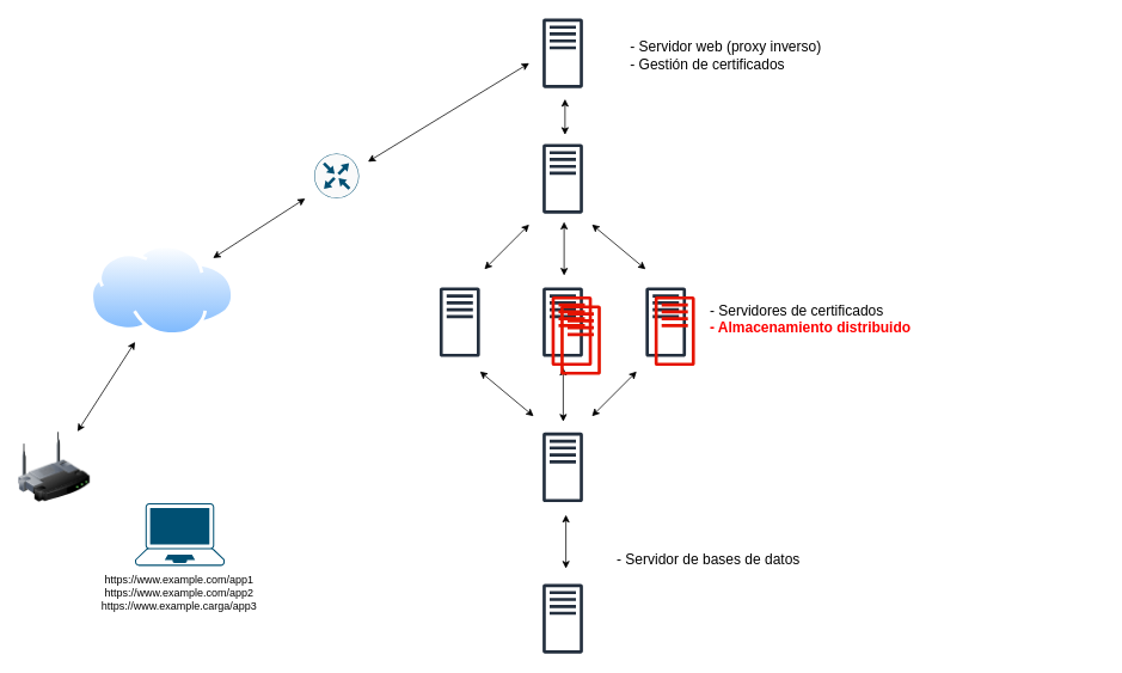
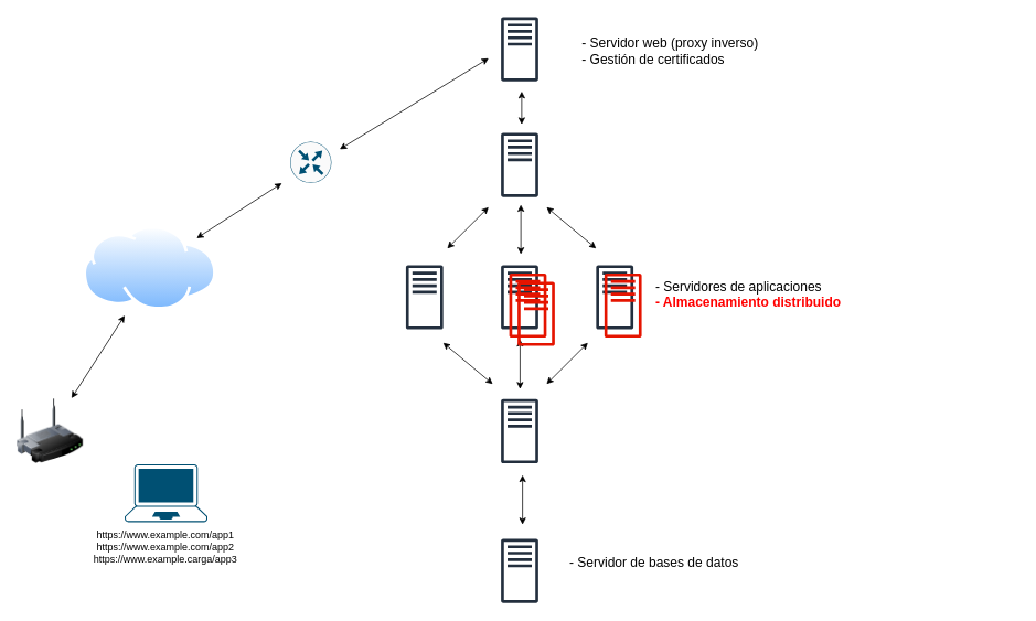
- <mxCell id="21" value="&lt;div style=&quot;font-size: 16px&quot;&gt;&lt;font style=&quot;font-size: 16px&quot;&gt;- Servidores de certificados&lt;/font&gt;&lt;/div&gt;&lt;div style=&quot;font-size: 16px&quot;&gt;&lt;font style=&quot;font-size: 16px&quot;&gt;&lt;b&gt;&lt;font color=&quot;#FF0000&quot;&gt;- Almacenamiento distribuido&lt;/font&gt;&lt;/b&gt;&lt;br&gt;&lt;/font&gt;&lt;/div&gt;" style="text;whiteSpace=wrap;html=1;" parent="1" vertex="1"><mxGeometry x="790" y="330" width="440" height="30" as="geometry" /></mxCell>
+ <mxCell id="21" value="&lt;div style=&quot;font-size: 16px&quot;&gt;&lt;font style=&quot;font-size: 16px&quot;&gt;- Servidores de aplicaciones&lt;/font&gt;&lt;/div&gt;&lt;div style=&quot;font-size: 16px&quot;&gt;&lt;font style=&quot;font-size: 16px&quot;&gt;&lt;b&gt;&lt;font color=&quot;#FF0000&quot;&gt;- Almacenamiento distribuido&lt;/font&gt;&lt;/b&gt;&lt;br&gt;&lt;/font&gt;&lt;/div&gt;" style="text;whiteSpace=wrap;html=1;" parent="1" vertex="1"><mxGeometry x="790" y="330" width="440" height="30" as="geometry" /></mxCell>
- <mxCell id="13" value="&lt;div style=&quot;font-size: 16px&quot;&gt;&lt;font style=&quot;font-size: 16px&quot;&gt;- Servidor de bases de datos&lt;/font&gt;&lt;/div&gt;" style="text;whiteSpace=wrap;html=1;" parent="1" vertex="1"><mxGeometry x="686" y="608" width="260" height="30" as="geometry" /></mxCell>
+ <mxCell id="13" value="&lt;div style=&quot;font-size: 16px&quot;&gt;&lt;font style=&quot;font-size: 16px&quot;&gt;- Servidor de bases de datos&lt;/font&gt;&lt;/div&gt;" style="text;whiteSpace=wrap;html=1;" parent="1" vertex="1"><mxGeometry x="686" y="663" width="260" height="30" as="geometry" /></mxCell>
